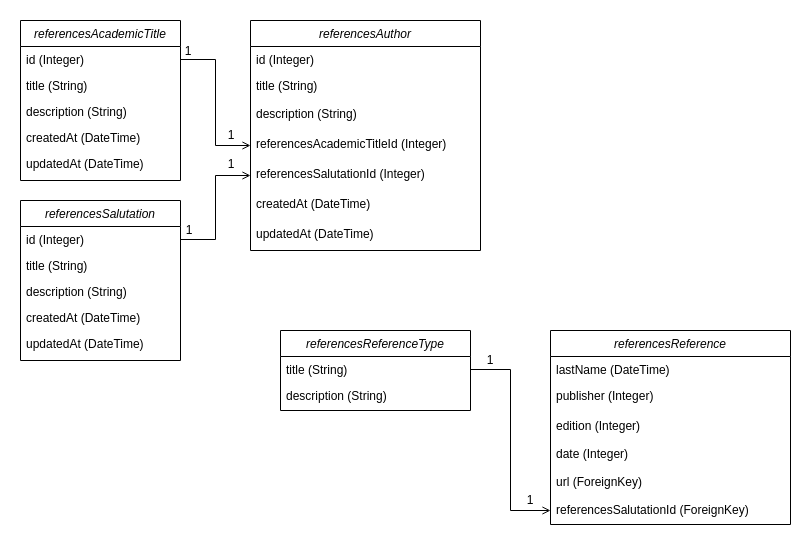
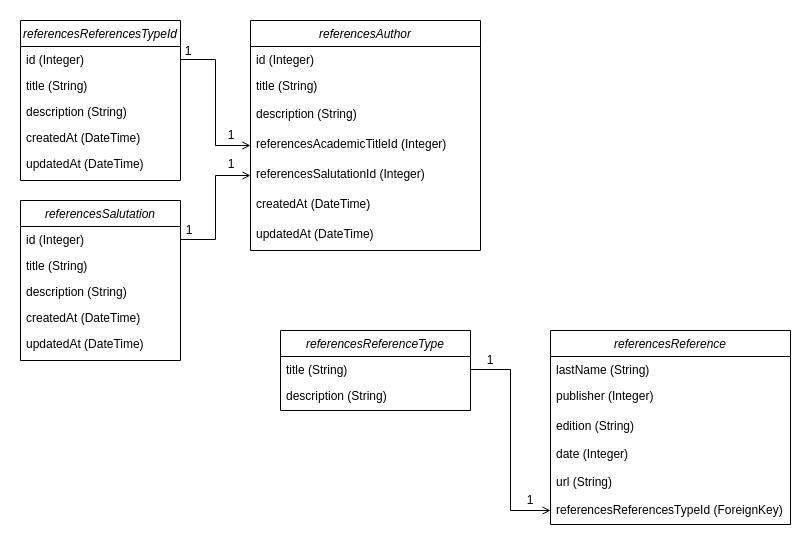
- <mxCell id="2" value="referencesAcademicTitle" style="swimlane;fontStyle=2;align=center;verticalAlign=top;childLayout=stackLayout;horizontal=1;startSize=26;horizontalStack=0;resizeParent=1;resizeLast=0;collapsible=1;marginBottom=0;rounded=0;shadow=0;strokeWidth=1;" parent="1" vertex="1"><mxGeometry x="20" y="20" width="160" height="160" as="geometry"><mxRectangle x="60" y="80" width="160" height="26" as="alternateBounds" /></mxGeometry></mxCell>
+ <mxCell id="2" value="referencesReferencesTypeId" style="swimlane;fontStyle=2;align=center;verticalAlign=top;childLayout=stackLayout;horizontal=1;startSize=26;horizontalStack=0;resizeParent=1;resizeLast=0;collapsible=1;marginBottom=0;rounded=0;shadow=0;strokeWidth=1;" parent="1" vertex="1"><mxGeometry x="20" y="20" width="160" height="160" as="geometry"><mxRectangle x="60" y="80" width="160" height="26" as="alternateBounds" /></mxGeometry></mxCell>
- <mxCell id="33" value="lastName (DateTime)" style="text;align=left;verticalAlign=top;spacingLeft=4;spacingRight=4;overflow=hidden;rotatable=0;points=[[0,0.5],[1,0.5]];portConstraint=eastwest;" vertex="1" parent="32"><mxGeometry y="26" width="240" height="26" as="geometry" /></mxCell>
+ <mxCell id="33" value="lastName (String)" style="text;align=left;verticalAlign=top;spacingLeft=4;spacingRight=4;overflow=hidden;rotatable=0;points=[[0,0.5],[1,0.5]];portConstraint=eastwest;" vertex="1" parent="32"><mxGeometry y="26" width="240" height="26" as="geometry" /></mxCell>
- <mxCell id="35" value="edition (Integer)" style="text;align=left;verticalAlign=top;spacingLeft=4;spacingRight=4;overflow=hidden;rotatable=0;points=[[0,0.5],[1,0.5]];portConstraint=eastwest;rounded=0;shadow=0;html=0;" vertex="1" parent="32"><mxGeometry y="82" width="240" height="28" as="geometry" /></mxCell>
+ <mxCell id="35" value="edition (String)" style="text;align=left;verticalAlign=top;spacingLeft=4;spacingRight=4;overflow=hidden;rotatable=0;points=[[0,0.5],[1,0.5]];portConstraint=eastwest;rounded=0;shadow=0;html=0;" vertex="1" parent="32"><mxGeometry y="82" width="240" height="28" as="geometry" /></mxCell>
- <mxCell id="37" value="url (ForeignKey)" style="text;align=left;verticalAlign=top;spacingLeft=4;spacingRight=4;overflow=hidden;rotatable=0;points=[[0,0.5],[1,0.5]];portConstraint=eastwest;rounded=0;shadow=0;html=0;" vertex="1" parent="32"><mxGeometry y="138" width="240" height="28" as="geometry" /></mxCell>
+ <mxCell id="37" value="url (String)" style="text;align=left;verticalAlign=top;spacingLeft=4;spacingRight=4;overflow=hidden;rotatable=0;points=[[0,0.5],[1,0.5]];portConstraint=eastwest;rounded=0;shadow=0;html=0;" vertex="1" parent="32"><mxGeometry y="138" width="240" height="28" as="geometry" /></mxCell>
- <mxCell id="38" value="referencesSalutationId (ForeignKey)" style="text;align=left;verticalAlign=top;spacingLeft=4;spacingRight=4;overflow=hidden;rotatable=0;points=[[0,0.5],[1,0.5]];portConstraint=eastwest;rounded=0;shadow=0;html=0;" vertex="1" parent="32"><mxGeometry y="166" width="240" height="28" as="geometry" /></mxCell>
+ <mxCell id="38" value="referencesReferencesTypeId (ForeignKey)" style="text;align=left;verticalAlign=top;spacingLeft=4;spacingRight=4;overflow=hidden;rotatable=0;points=[[0,0.5],[1,0.5]];portConstraint=eastwest;rounded=0;shadow=0;html=0;" vertex="1" parent="32"><mxGeometry y="166" width="240" height="28" as="geometry" /></mxCell>
